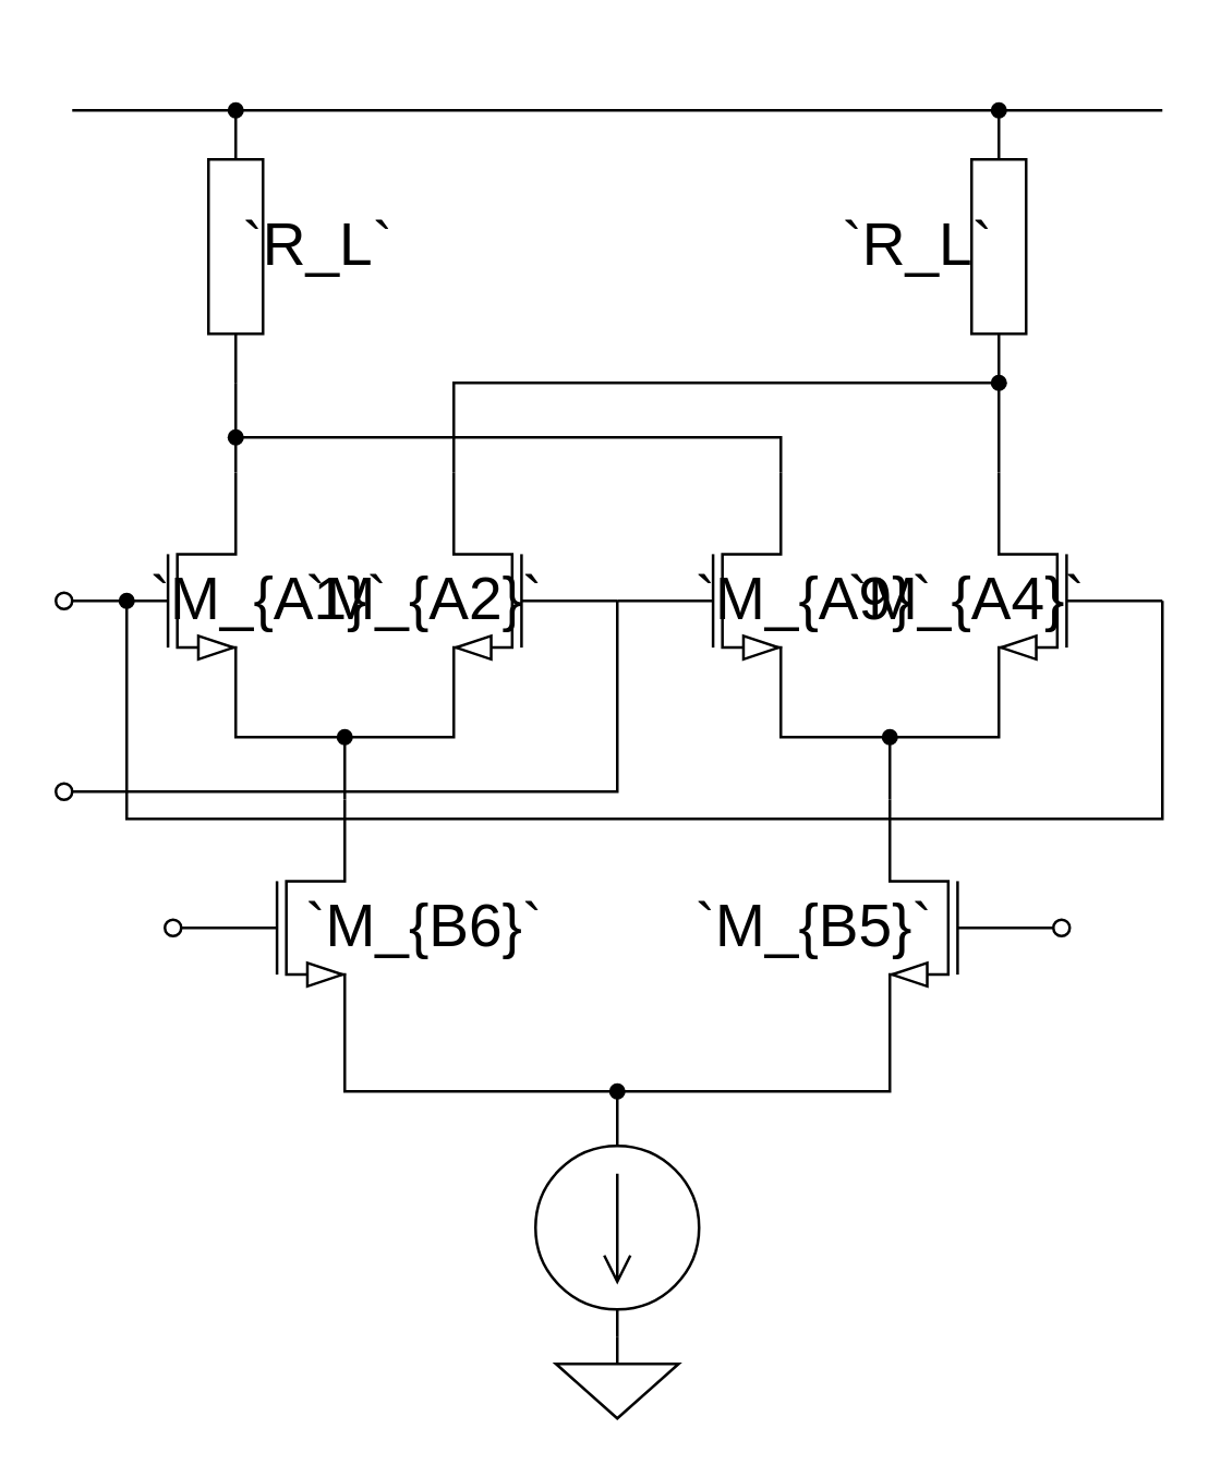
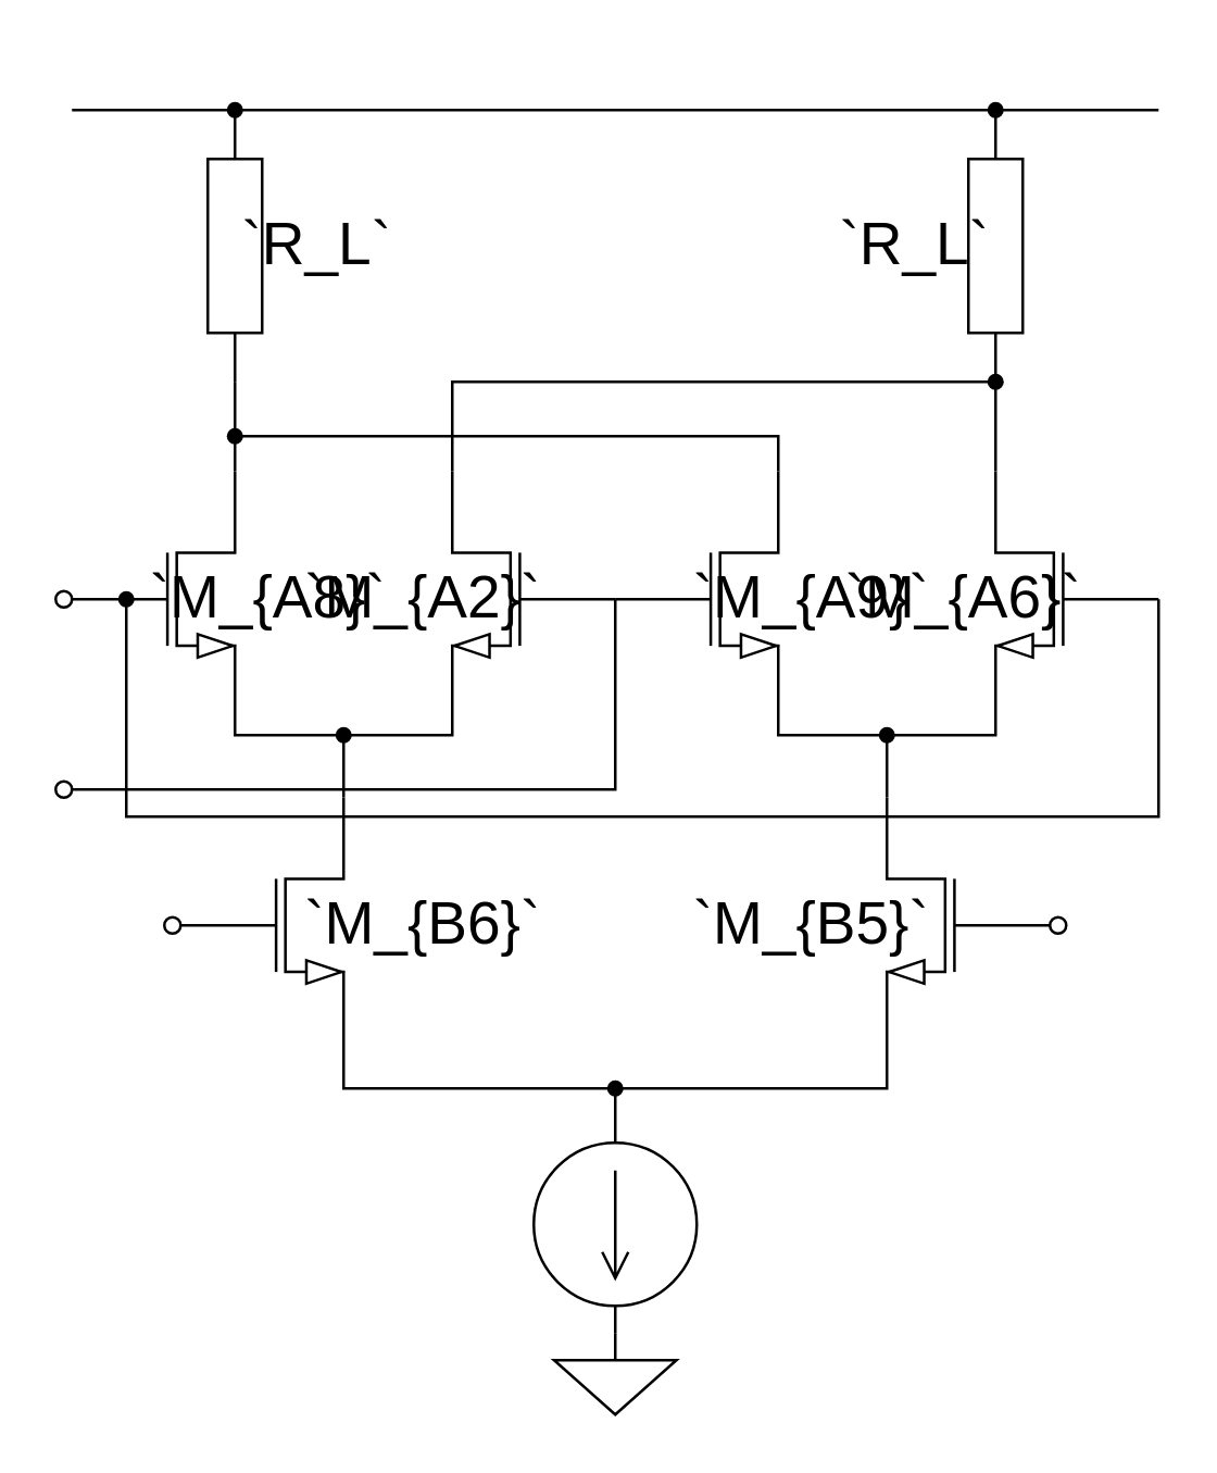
- <mxCell id="40" value="&lt;font style=&quot;font-size: 22px;&quot;&gt;`M_{A1}`&lt;/font&gt;" style="text;html=1;align=center;verticalAlign=middle;resizable=0;points=[];autosize=1;strokeColor=none;fillColor=none;" vertex="1" parent="1"><mxGeometry x="43" y="200" width="110" height="40" as="geometry" /></mxCell>
+ <mxCell id="40" value="&lt;font style=&quot;font-size: 22px;&quot;&gt;`M_{A8}`&lt;/font&gt;" style="text;html=1;align=center;verticalAlign=middle;resizable=0;points=[];autosize=1;strokeColor=none;fillColor=none;" vertex="1" parent="1"><mxGeometry x="43" y="200" width="110" height="40" as="geometry" /></mxCell>
- <mxCell id="42" value="&lt;font style=&quot;font-size: 22px;&quot;&gt;`M_{A4}`&lt;/font&gt;" style="text;html=1;align=center;verticalAlign=middle;resizable=0;points=[];autosize=1;strokeColor=none;fillColor=none;" vertex="1" parent="1"><mxGeometry x="299.25" y="200" width="110" height="40" as="geometry" /></mxCell>
+ <mxCell id="42" value="&lt;font style=&quot;font-size: 22px;&quot;&gt;`M_{A6}`&lt;/font&gt;" style="text;html=1;align=center;verticalAlign=middle;resizable=0;points=[];autosize=1;strokeColor=none;fillColor=none;" vertex="1" parent="1"><mxGeometry x="299.25" y="200" width="110" height="40" as="geometry" /></mxCell>
